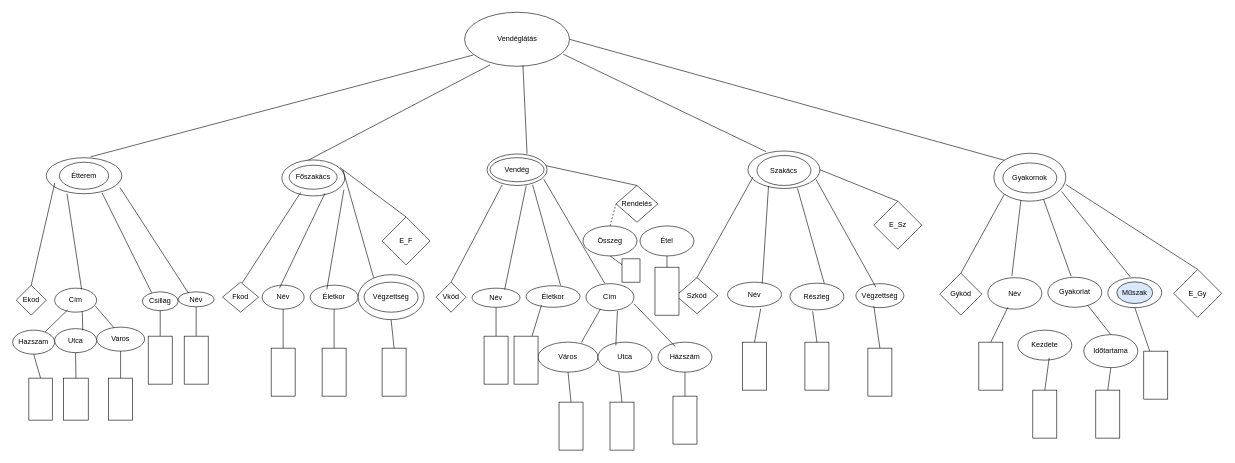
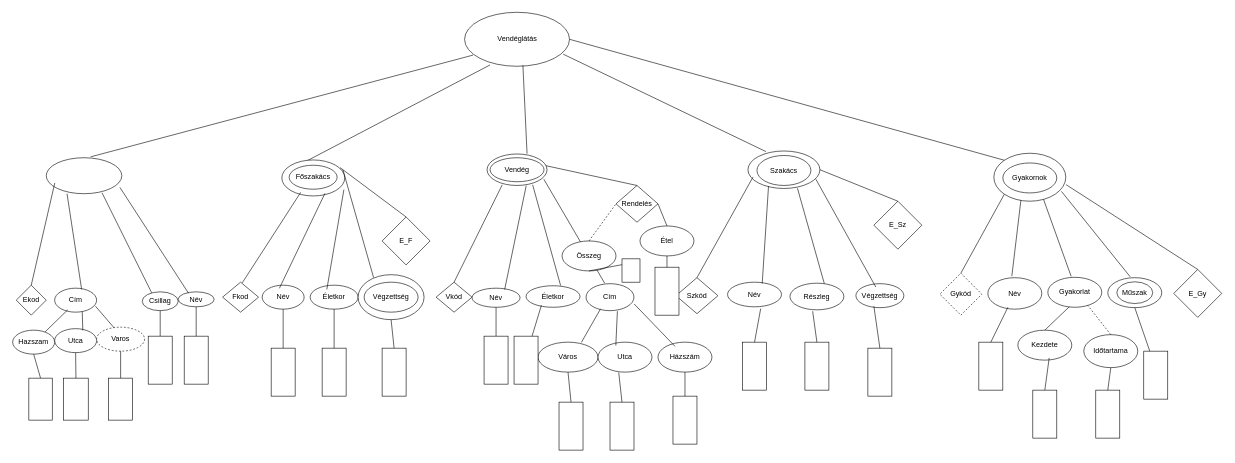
- <mxCell id="31" value="Étterem" style="ellipse;whiteSpace=wrap;html=1;" vertex="1" parent="1"><mxGeometry x="98" y="270" width="82" height="45" as="geometry" /></mxCell>
+ <mxCell id="80" value="" style="endArrow=none;html=1;rounded=0;entryX=1;entryY=0.5;entryDx=0;entryDy=0;exitX=0.5;exitY=0;exitDx=0;exitDy=0;" edge="1" parent="1" source="78" target="76"><mxGeometry width="50" height="50" relative="1" as="geometry"><mxPoint x="1036" y="540" as="sourcePoint" /><mxPoint x="1086" y="490" as="targetPoint" /></mxGeometry></mxCell>
- <mxCell id="77" value="Összeg" style="ellipse;whiteSpace=wrap;html=1;" vertex="1" parent="1"><mxGeometry x="971" y="376.25" width="90" height="50" as="geometry" /></mxCell>
+ <mxCell id="77" value="Összeg" style="ellipse;whiteSpace=wrap;html=1;" vertex="1" parent="1"><mxGeometry x="936" y="401.25" width="90" height="50" as="geometry" /></mxCell>
- <mxCell id="67" value="Műszak" style="ellipse;whiteSpace=wrap;html=1;fillColor=#dae8fc;" vertex="1" parent="1"><mxGeometry x="1861" y="469.38" width="60" height="36.25" as="geometry" /></mxCell>
+ <mxCell id="67" value="Műszak" style="ellipse;whiteSpace=wrap;html=1;" vertex="1" parent="1"><mxGeometry x="1861" y="469.38" width="60" height="36.25" as="geometry" /></mxCell>
- <mxCell id="66" value="Gykód" style="rhombus;whiteSpace=wrap;html=1;" vertex="1" parent="1"><mxGeometry x="1566" y="455" width="70" height="70" as="geometry" /></mxCell>
+ <mxCell id="66" value="Gykód" style="rhombus;whiteSpace=wrap;html=1;dashed=1;" vertex="1" parent="1"><mxGeometry x="1566" y="455" width="70" height="70" as="geometry" /></mxCell>
- <mxCell id="37" value="Vkód" style="rhombus;whiteSpace=wrap;html=1;" vertex="1" parent="1"><mxGeometry x="726" y="470" width="50" height="50" as="geometry" /></mxCell>
+ <mxCell id="37" value="Vkód" style="rhombus;whiteSpace=wrap;html=1;" vertex="1" parent="1"><mxGeometry x="726" y="470" width="60" height="50" as="geometry" /></mxCell>
+ <mxCell id="74" value="" style="endArrow=none;html=1;rounded=0;entryX=0.398;entryY=0.983;entryDx=0;entryDy=0;entryPerimeter=0;exitX=0.5;exitY=0;exitDx=0;exitDy=0;" edge="1" parent="1" source="72" target="64"><mxGeometry width="50" height="50" relative="1" as="geometry"><mxPoint x="1646" y="500" as="sourcePoint" /><mxPoint x="1696" y="450" as="targetPoint" /></mxGeometry></mxCell>
- <mxCell id="75" value="" style="endArrow=none;html=1;rounded=0;entryX=0.74;entryY=0.936;entryDx=0;entryDy=0;entryPerimeter=0;exitX=0.5;exitY=0;exitDx=0;exitDy=0;" edge="1" parent="1" source="73" target="64"><mxGeometry width="50" height="50" relative="1" as="geometry"><mxPoint x="1646" y="500" as="sourcePoint" /><mxPoint x="1696" y="450" as="targetPoint" /></mxGeometry></mxCell>
+ <mxCell id="75" value="" style="endArrow=none;html=1;rounded=0;entryX=0.74;entryY=0.936;entryDx=0;entryDy=0;entryPerimeter=0;exitX=0.5;exitY=0;exitDx=0;exitDy=0;dashed=1;" edge="1" parent="1" source="73" target="64"><mxGeometry width="50" height="50" relative="1" as="geometry"><mxPoint x="1646" y="500" as="sourcePoint" /><mxPoint x="1696" y="450" as="targetPoint" /></mxGeometry></mxCell>
- <mxCell id="7" value="Varos" style="ellipse;whiteSpace=wrap;html=1;" vertex="1" parent="1"><mxGeometry x="160" y="545" width="80" height="40" as="geometry" /></mxCell>
+ <mxCell id="7" value="Varos" style="ellipse;whiteSpace=wrap;html=1;dashed=1;" vertex="1" parent="1"><mxGeometry x="160" y="545" width="80" height="40" as="geometry" /></mxCell>
